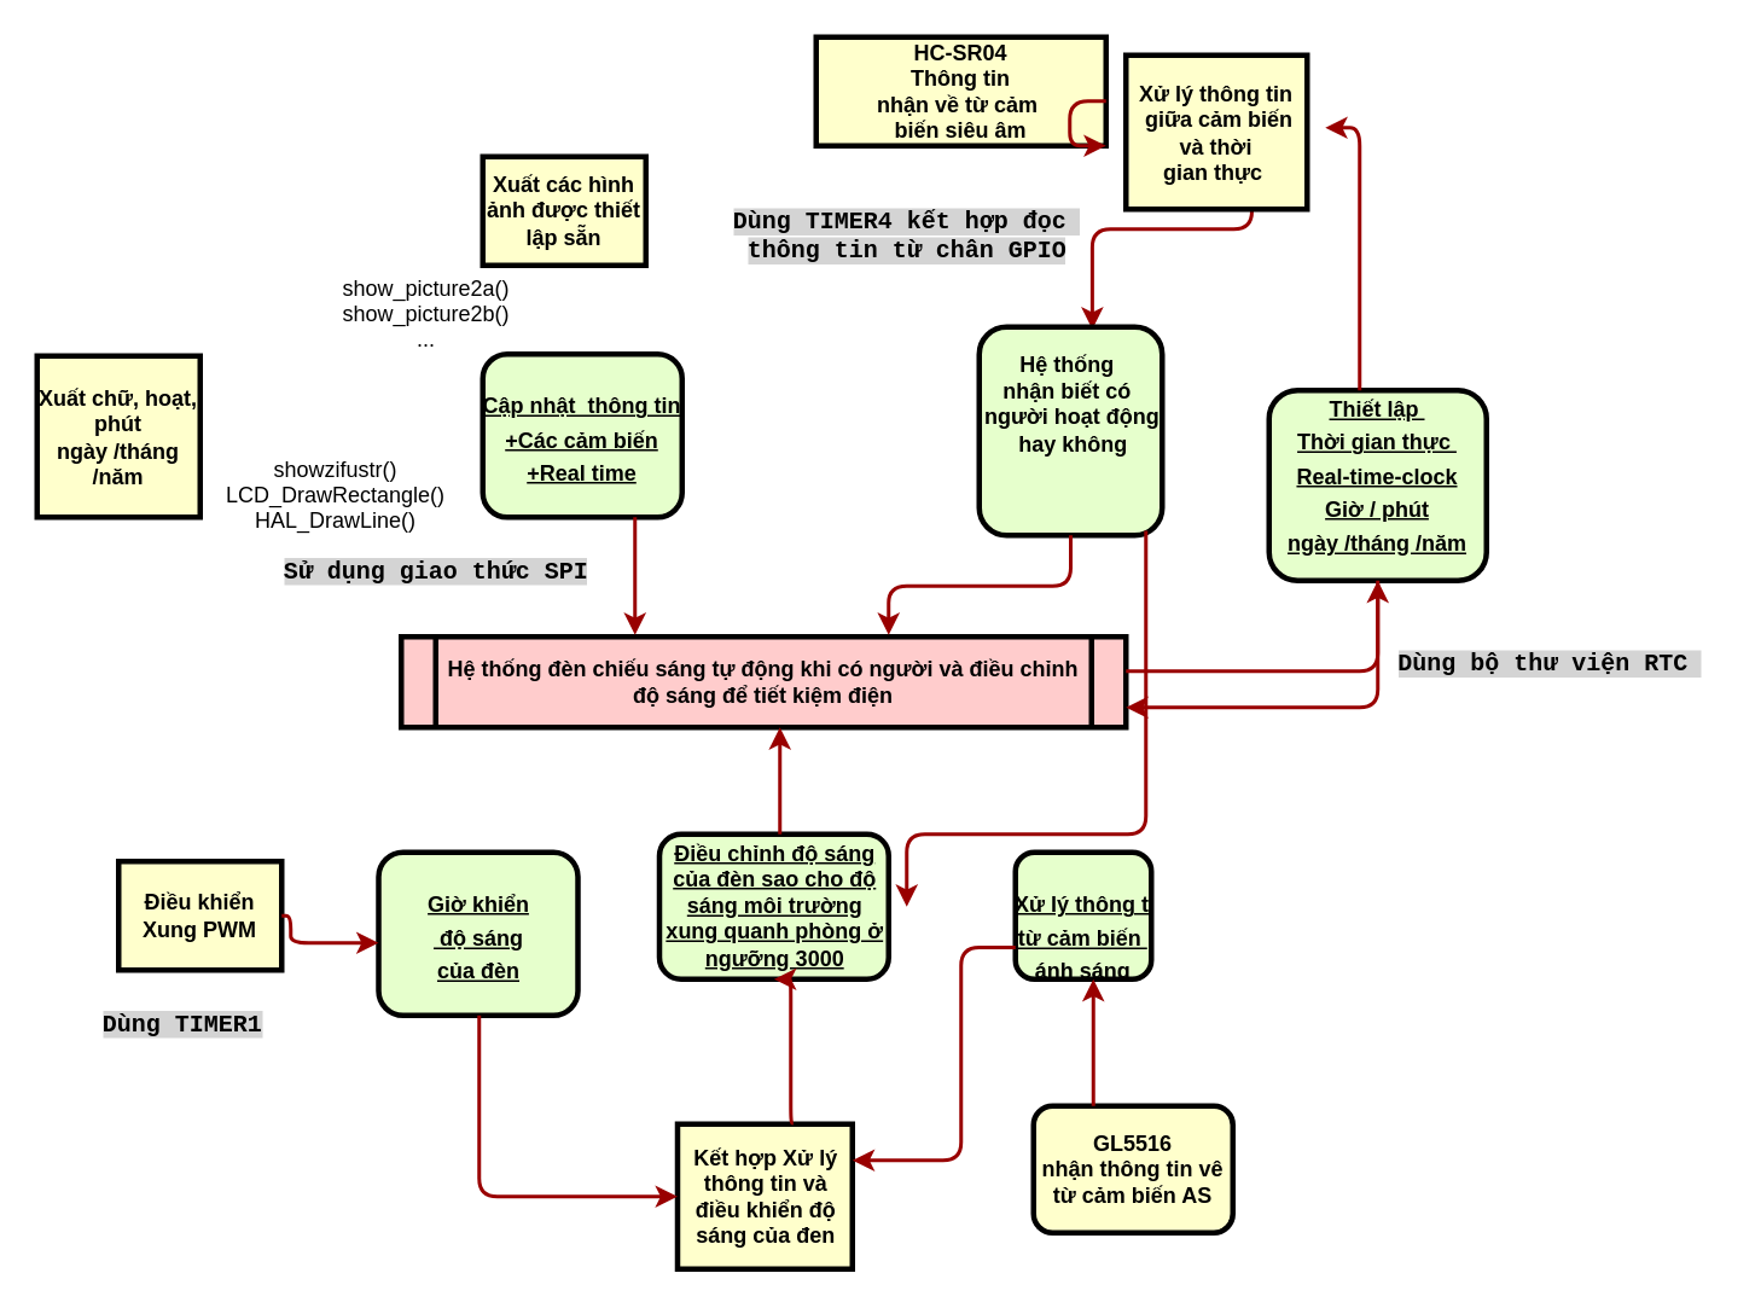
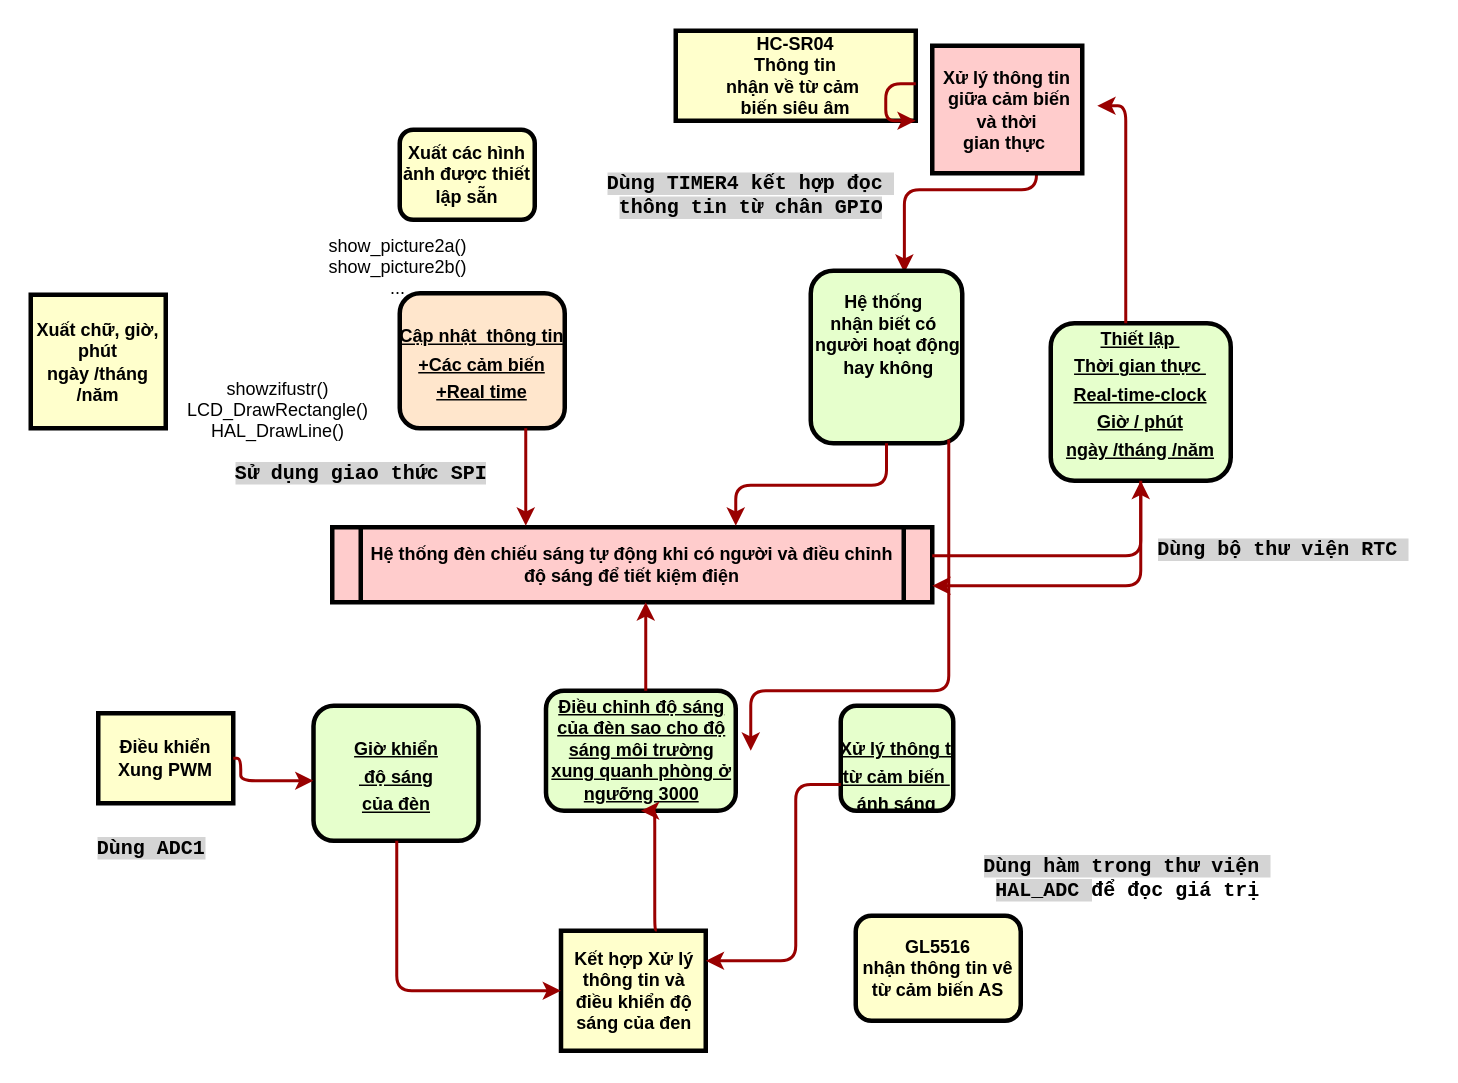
- <mxCell id="28" value="Xử lý thông tin&#10; giữa cảm biến&#10; và thời &#10;gian thực " style="whiteSpace=wrap;align=center;verticalAlign=middle;fontStyle=1;strokeWidth=3;fillColor=#FFFFCC" vertex="1" parent="1"><mxGeometry x="621" y="30" width="100" height="85" as="geometry" /></mxCell>
+ <mxCell id="28" value="Xử lý thông tin&#10; giữa cảm biến&#10; và thời &#10;gian thực " style="whiteSpace=wrap;align=center;verticalAlign=middle;fontStyle=1;strokeWidth=3;fillColor=#ffcccc;" vertex="1" parent="1"><mxGeometry x="621" y="30" width="100" height="85" as="geometry" /></mxCell>
- <mxCell id="3" value="Xuất các hình ảnh được thiết lập sẵn" style="whiteSpace=wrap;align=center;verticalAlign=middle;fontStyle=1;strokeWidth=3;fillColor=#FFFFCC" parent="1" vertex="1"><mxGeometry x="266" y="86" width="90" height="60" as="geometry" /></mxCell>
+ <mxCell id="3" value="Xuất các hình ảnh được thiết lập sẵn" style="whiteSpace=wrap;align=center;verticalAlign=middle;fontStyle=1;strokeWidth=3;fillColor=#FFFFCC;rounded=1;" parent="1" vertex="1"><mxGeometry x="266" y="86" width="90" height="60" as="geometry" /></mxCell>
- <mxCell id="15" value="show_picture2a()&#10;show_picture2b()&#10;..." style="text;spacingTop=-5;align=center" parent="1" vertex="1"><mxGeometry x="220" y="150" width="30" height="20" as="geometry" /></mxCell>
+ <mxCell id="15" value="show_picture2a()&#10;show_picture2b()&#10;..." style="text;spacingTop=-5;align=center" parent="1" vertex="1"><mxGeometry x="250" y="155" width="30" height="20" as="geometry" /></mxCell>
- <mxCell id="2" value="&lt;p style=&quot;margin: 4px 0px 0px; text-decoration: underline;&quot;&gt;&lt;span style=&quot;background-color: initial;&quot;&gt;&lt;br&gt;&lt;/span&gt;&lt;/p&gt;&lt;p style=&quot;margin: 4px 0px 0px; text-decoration: underline;&quot;&gt;&lt;span style=&quot;background-color: initial;&quot;&gt;Cập nhật&amp;nbsp; thông tin&lt;/span&gt;&lt;br&gt;&lt;/p&gt;&lt;p style=&quot;margin: 4px 0px 0px; text-decoration: underline;&quot;&gt;+Các cảm biến&lt;/p&gt;&lt;p style=&quot;margin: 4px 0px 0px; text-decoration: underline;&quot;&gt;+Real time&lt;/p&gt;" style="verticalAlign=middle;align=center;overflow=fill;fontSize=12;fontFamily=Helvetica;html=1;rounded=1;fontStyle=1;strokeWidth=3;fillColor=#E6FFCC" parent="1" vertex="1"><mxGeometry x="266" y="195" width="110" height="90" as="geometry" /></mxCell>
+ <mxCell id="2" value="&lt;p style=&quot;margin: 4px 0px 0px; text-decoration: underline;&quot;&gt;&lt;span style=&quot;background-color: initial;&quot;&gt;&lt;br&gt;&lt;/span&gt;&lt;/p&gt;&lt;p style=&quot;margin: 4px 0px 0px; text-decoration: underline;&quot;&gt;&lt;span style=&quot;background-color: initial;&quot;&gt;Cập nhật&amp;nbsp; thông tin&lt;/span&gt;&lt;br&gt;&lt;/p&gt;&lt;p style=&quot;margin: 4px 0px 0px; text-decoration: underline;&quot;&gt;+Các cảm biến&lt;/p&gt;&lt;p style=&quot;margin: 4px 0px 0px; text-decoration: underline;&quot;&gt;+Real time&lt;/p&gt;" style="verticalAlign=middle;align=center;overflow=fill;fontSize=12;fontFamily=Helvetica;html=1;rounded=1;fontStyle=1;strokeWidth=3;fillColor=#ffe6cc;" parent="1" vertex="1"><mxGeometry x="266" y="195" width="110" height="90" as="geometry" /></mxCell>
- <mxCell id="4" value="Xuất chữ, hoạt, phút&#10;ngày /tháng /năm" style="whiteSpace=wrap;align=center;verticalAlign=middle;fontStyle=1;strokeWidth=3;fillColor=#FFFFCC" parent="1" vertex="1"><mxGeometry y="196" width="90" height="89" as="geometry" x="20" /></mxCell>
+ <mxCell id="4" value="Xuất chữ, giờ, phút&#10;ngày /tháng /năm" style="whiteSpace=wrap;align=center;verticalAlign=middle;fontStyle=1;strokeWidth=3;fillColor=#FFFFCC" parent="1" vertex="1"><mxGeometry y="196" width="90" height="89" as="geometry" x="20" /></mxCell>
- <mxCell id="34" value="&lt;font face=&quot;Courier New&quot;&gt;&lt;span style=&quot;font-size: 13.333px; white-space-collapse: preserve; background-color: rgb(212, 212, 212);&quot;&gt;&lt;b&gt;Dùng TIMER1&lt;/b&gt;&lt;/span&gt;&lt;/font&gt;" style="text;html=1;align=center;verticalAlign=middle;resizable=0;points=[];autosize=1;strokeColor=none;fillColor=none;" vertex="1" parent="1"><mxGeometry x="45" y="550" width="110" height="30" as="geometry" /></mxCell>
+ <mxCell id="34" value="&lt;font face=&quot;Courier New&quot;&gt;&lt;span style=&quot;font-size: 13.333px; white-space-collapse: preserve; background-color: rgb(212, 212, 212);&quot;&gt;&lt;b&gt;Dùng ADC1&lt;/b&gt;&lt;/span&gt;&lt;/font&gt;" style="text;html=1;align=center;verticalAlign=middle;resizable=0;points=[];autosize=1;strokeColor=none;fillColor=none;" vertex="1" parent="1"><mxGeometry x="45" y="550" width="110" height="30" as="geometry" /></mxCell>
- <mxCell id="22" value="" style="edgeStyle=elbowEdgeStyle;elbow=horizontal;strokeColor=#990000;strokeWidth=2" parent="1" source="12" target="7" edge="1"><mxGeometry width="100" height="100" relative="1" as="geometry"><mxPoint x="450" y="660" as="sourcePoint" /><mxPoint x="550" y="560" as="targetPoint" /></mxGeometry></mxCell>
+ <mxCell id="30" value="&lt;font face=&quot;Courier New&quot;&gt;&lt;span style=&quot;font-size: 13.333px; white-space-collapse: preserve; background-color: rgb(212, 212, 212);&quot;&gt;&lt;b&gt;Dùng hàm trong thư viện &lt;/b&gt;&lt;/span&gt;&lt;/font&gt;&lt;div&gt;&lt;font face=&quot;Courier New&quot;&gt;&lt;span style=&quot;font-size: 13.333px; white-space-collapse: preserve; background-color: rgb(212, 212, 212);&quot;&gt;&lt;b&gt;HAL_ADC &lt;/b&gt;&lt;/span&gt;&lt;/font&gt;&lt;b style=&quot;font-size: 13.333px; white-space-collapse: preserve; font-family: &amp;quot;Courier New&amp;quot;;&quot;&gt;để đọc giá trị&lt;/b&gt;&lt;/div&gt;" style="text;html=1;align=center;verticalAlign=middle;resizable=0;points=[];autosize=1;strokeColor=none;fillColor=none;" vertex="1" parent="1"><mxGeometry x="641" y="560" width="220" height="50" as="geometry" /></mxCell>
